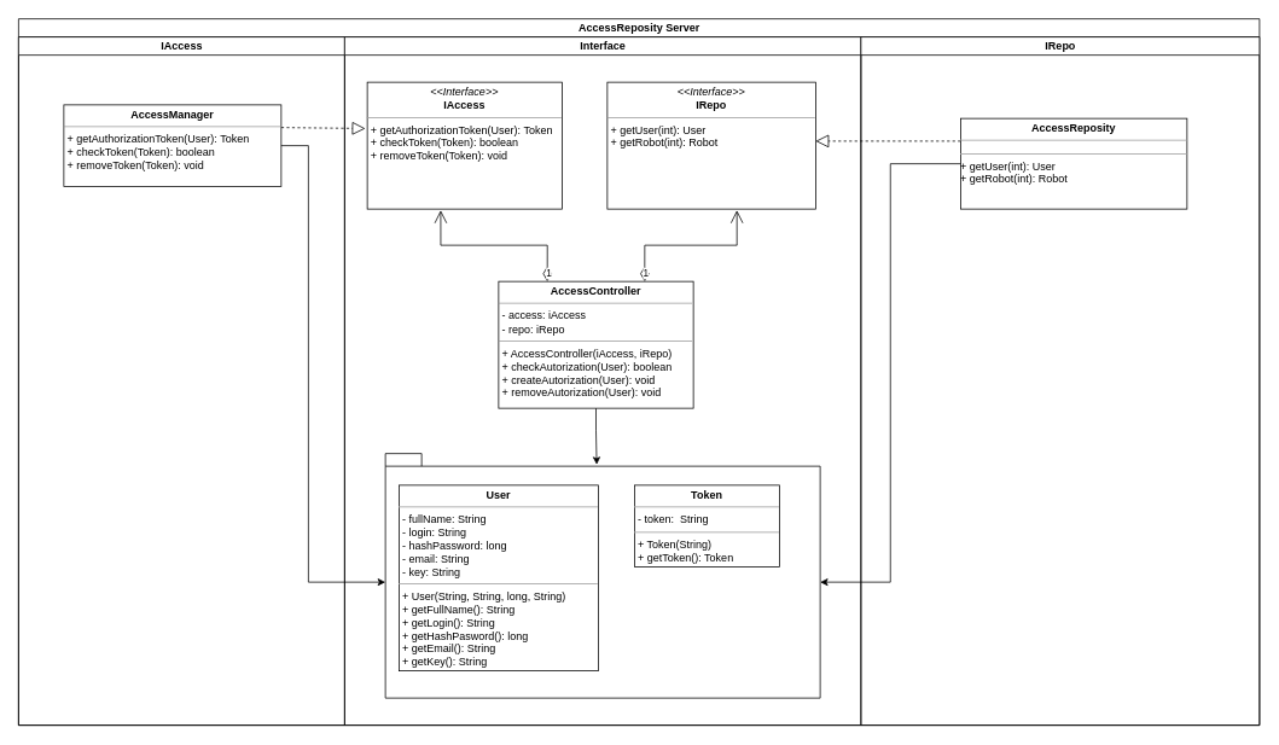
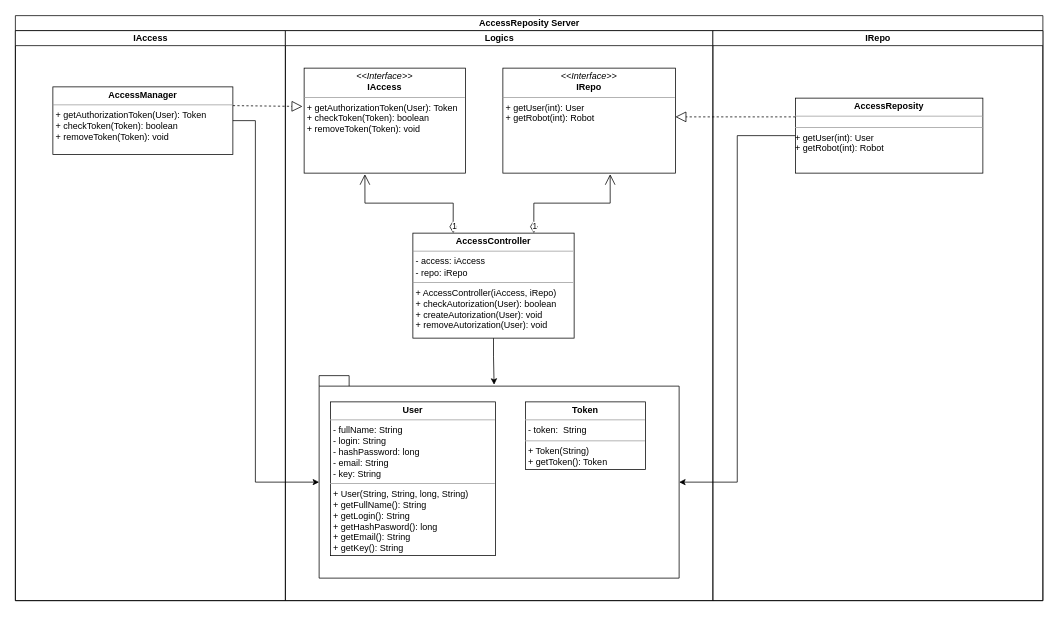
- <mxCell id="6" value="Interface" style="swimlane;startSize=20;html=1;" vertex="1" parent="2"><mxGeometry x="360" y="20" width="570" height="760" as="geometry" /></mxCell>
+ <mxCell id="6" value="Logics" style="swimlane;startSize=20;html=1;" vertex="1" parent="2"><mxGeometry x="360" y="20" width="570" height="760" as="geometry" /></mxCell>
